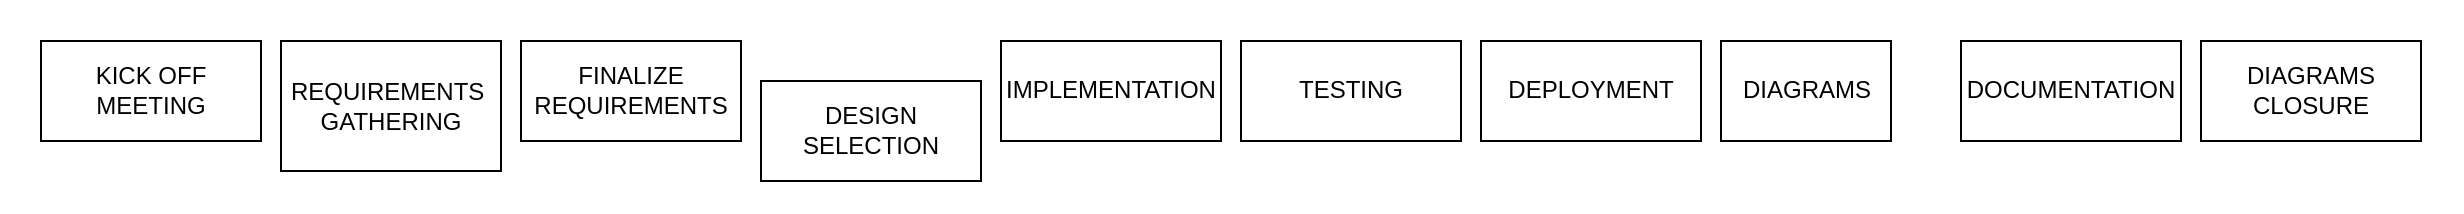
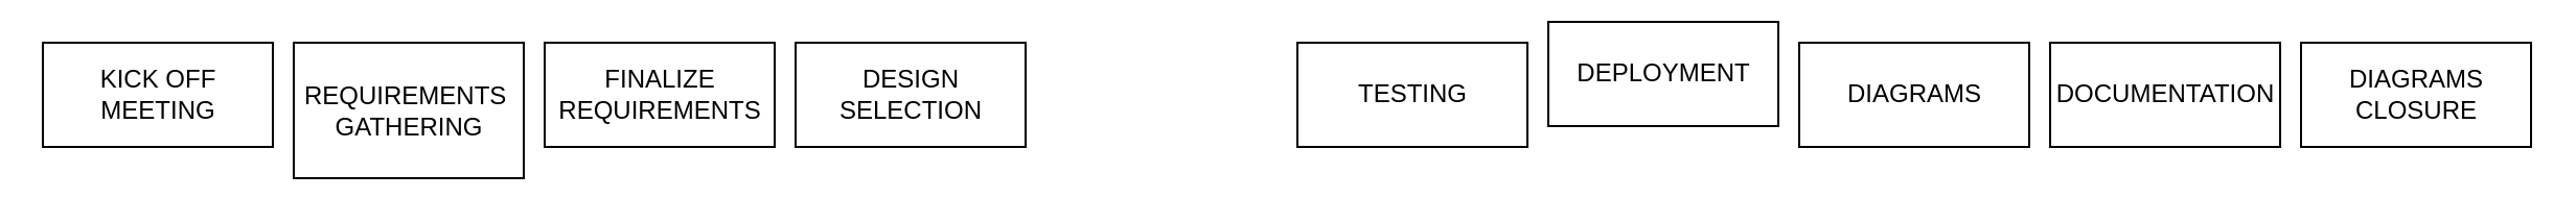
- <mxCell id="6" value="IMPLEMENTATION" style="html=1;" vertex="1" parent="1"><mxGeometry x="500" y="20" width="110" height="50" as="geometry" /></mxCell>
- <mxCell id="8" value="DEPLOYMENT" style="html=1;" vertex="1" parent="1"><mxGeometry x="740" y="20" width="110" height="50" as="geometry" /></mxCell>
+ <mxCell id="8" value="DEPLOYMENT" style="html=1;" vertex="1" parent="1"><mxGeometry x="740" y="10" width="110" height="50" as="geometry" /></mxCell>
- <mxCell id="9" value="DIAGRAMS" style="html=1;" vertex="1" parent="1"><mxGeometry x="860" y="20" width="85" height="50" as="geometry" /></mxCell>
+ <mxCell id="9" value="DIAGRAMS" style="html=1;" vertex="1" parent="1"><mxGeometry x="860" y="20" width="110" height="50" as="geometry" /></mxCell>
- <mxCell id="5" value="DESIGN &lt;br&gt;SELECTION" style="html=1;" vertex="1" parent="1"><mxGeometry x="380" y="40" width="110" height="50" as="geometry" /></mxCell>
+ <mxCell id="5" value="DESIGN &lt;br&gt;SELECTION" style="html=1;" vertex="1" parent="1"><mxGeometry x="380" y="20" width="110" height="50" as="geometry" /></mxCell>
